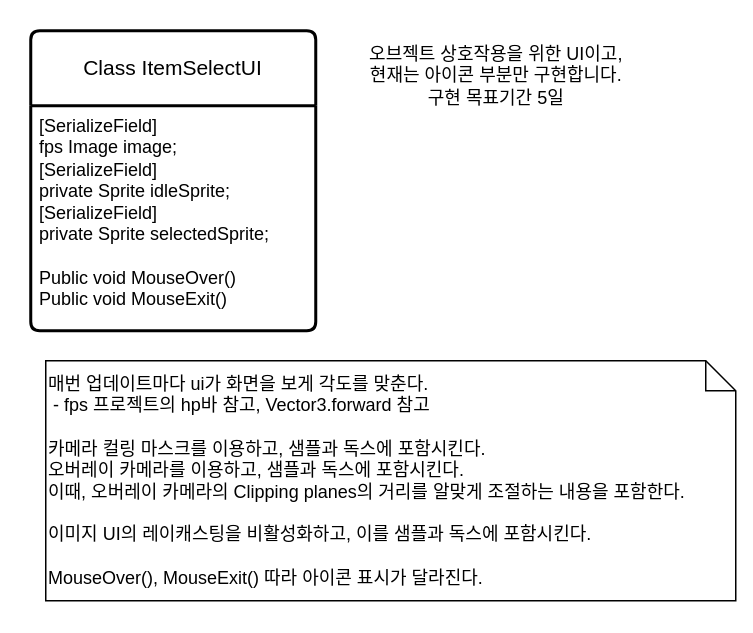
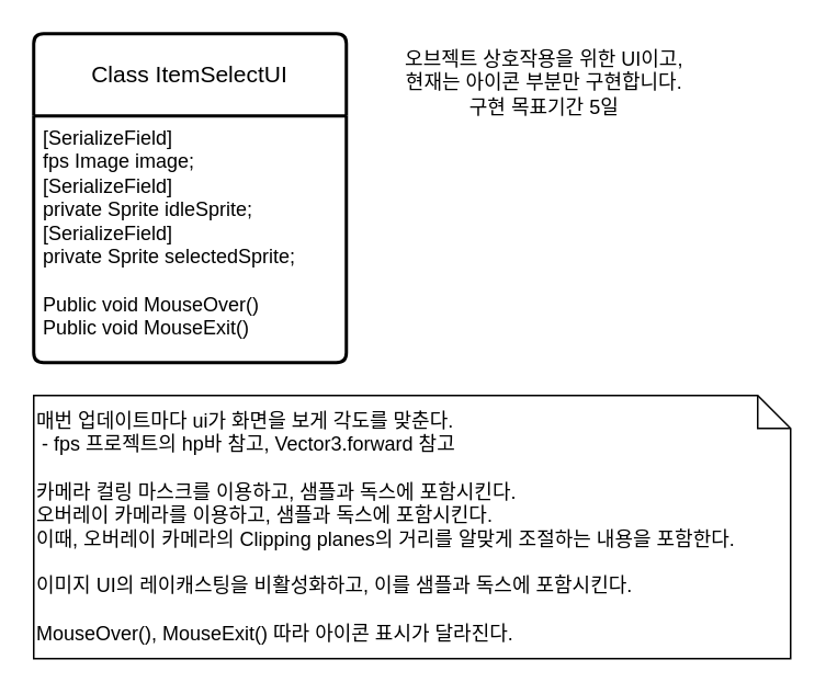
- <mxCell id="4" value="매번 업데이트마다 ui가 화면을 보게 각도를 맞춘다.&lt;br&gt;&amp;nbsp;- fps 프로젝트의 hp바 참고, Vector3.forward 참고&lt;br&gt;&lt;br&gt;카메라 컬링 마스크를 이용하고, 샘플과 독스에 포함시킨다.&lt;br&gt;오버레이 카메라를 이용하고, 샘플과 독스에 포함시킨다.&lt;br&gt;이때, 오버레이 카메라의 Clipping planes의 거리를 알맞게 조절하는 내용을 포함한다.&lt;br&gt;&lt;br&gt;이미지 UI의 레이캐스팅을 비활성화하고, 이를 샘플과 독스에 포함시킨다.&lt;br&gt;&lt;br&gt;MouseOver(), MouseExit() 따라 아이콘 표시가 달라진다." style="shape=note;size=20;whiteSpace=wrap;html=1;align=left;" vertex="1" parent="1"><mxGeometry x="30" y="240" width="460" height="160" as="geometry" /></mxCell>
+ <mxCell id="4" value="매번 업데이트마다 ui가 화면을 보게 각도를 맞춘다.&lt;br&gt;&amp;nbsp;- fps 프로젝트의 hp바 참고, Vector3.forward 참고&lt;br&gt;&lt;br&gt;카메라 컬링 마스크를 이용하고, 샘플과 독스에 포함시킨다.&lt;br&gt;오버레이 카메라를 이용하고, 샘플과 독스에 포함시킨다.&lt;br&gt;이때, 오버레이 카메라의 Clipping planes의 거리를 알맞게 조절하는 내용을 포함한다.&lt;br&gt;&lt;br&gt;이미지 UI의 레이캐스팅을 비활성화하고, 이를 샘플과 독스에 포함시킨다.&lt;br&gt;&lt;br&gt;MouseOver(), MouseExit() 따라 아이콘 표시가 달라진다." style="shape=note;size=20;whiteSpace=wrap;html=1;align=left;" vertex="1" parent="1"><mxGeometry x="20" y="240" width="460" height="160" as="geometry" /></mxCell>
